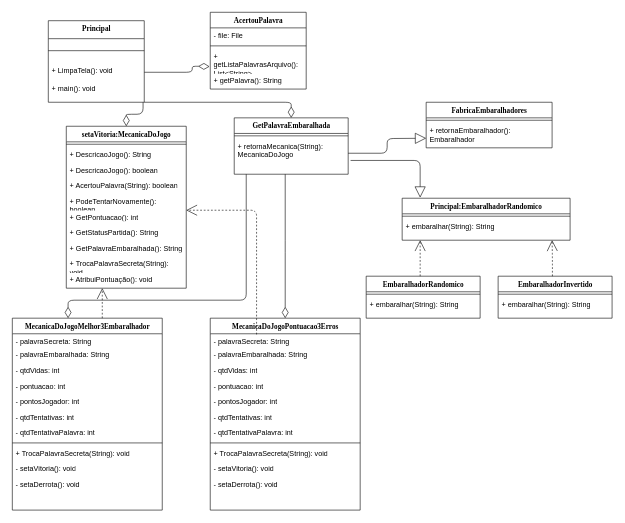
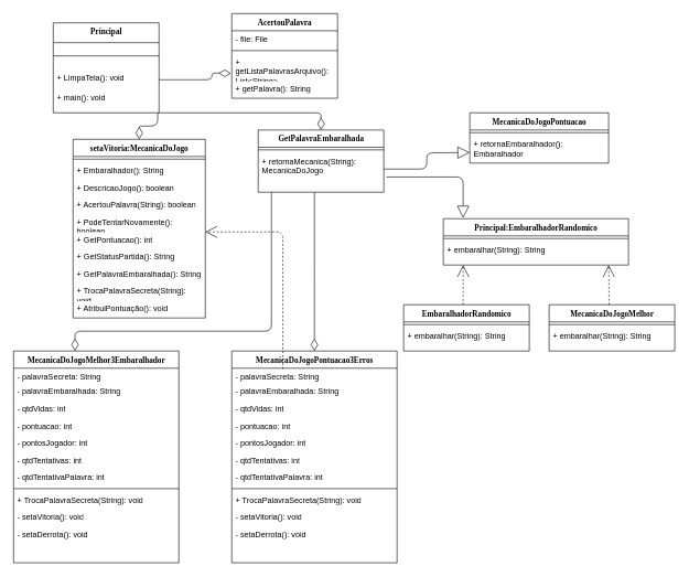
- <mxCell id="10" value="FabricaEmbaralhadores" style="swimlane;html=1;fontStyle=1;align=center;verticalAlign=top;childLayout=stackLayout;horizontal=1;startSize=26;horizontalStack=0;resizeParent=1;resizeLast=0;collapsible=1;marginBottom=0;swimlaneFillColor=#ffffff;rounded=0;shadow=0;comic=0;labelBackgroundColor=none;strokeWidth=1;fillColor=none;fontFamily=Verdana;fontSize=12" parent="1" vertex="1"><mxGeometry x="710" y="170" width="210" height="76" as="geometry" /></mxCell>
+ <mxCell id="10" value="MecanicaDoJogoPontuacao" style="swimlane;html=1;fontStyle=1;align=center;verticalAlign=top;childLayout=stackLayout;horizontal=1;startSize=26;horizontalStack=0;resizeParent=1;resizeLast=0;collapsible=1;marginBottom=0;swimlaneFillColor=#ffffff;rounded=0;shadow=0;comic=0;labelBackgroundColor=none;strokeWidth=1;fillColor=none;fontFamily=Verdana;fontSize=12" parent="1" vertex="1"><mxGeometry x="710" y="170" width="210" height="76" as="geometry" /></mxCell>
- <mxCell id="50" value="+ DescricaoJogo(): String" style="text;html=1;strokeColor=none;fillColor=none;align=left;verticalAlign=top;spacingLeft=4;spacingRight=4;whiteSpace=wrap;overflow=hidden;rotatable=0;points=[[0,0.5],[1,0.5]];portConstraint=eastwest;" vertex="1" parent="48"><mxGeometry y="34" width="200" height="26" as="geometry" /></mxCell>
+ <mxCell id="50" value="+ Embaralhador(): String" style="text;html=1;strokeColor=none;fillColor=none;align=left;verticalAlign=top;spacingLeft=4;spacingRight=4;whiteSpace=wrap;overflow=hidden;rotatable=0;points=[[0,0.5],[1,0.5]];portConstraint=eastwest;" vertex="1" parent="48"><mxGeometry y="34" width="200" height="26" as="geometry" /></mxCell>
- <mxCell id="63" value="EmbaralhadorInvertido" style="swimlane;html=1;fontStyle=1;align=center;verticalAlign=top;childLayout=stackLayout;horizontal=1;startSize=26;horizontalStack=0;resizeParent=1;resizeLast=0;collapsible=1;marginBottom=0;swimlaneFillColor=#ffffff;rounded=0;shadow=0;comic=0;labelBackgroundColor=none;strokeWidth=1;fillColor=none;fontFamily=Verdana;fontSize=12" vertex="1" parent="1"><mxGeometry x="830" y="460" width="190" height="70" as="geometry" /></mxCell>
+ <mxCell id="63" value="MecanicaDoJogoMelhor" style="swimlane;html=1;fontStyle=1;align=center;verticalAlign=top;childLayout=stackLayout;horizontal=1;startSize=26;horizontalStack=0;resizeParent=1;resizeLast=0;collapsible=1;marginBottom=0;swimlaneFillColor=#ffffff;rounded=0;shadow=0;comic=0;labelBackgroundColor=none;strokeWidth=1;fillColor=none;fontFamily=Verdana;fontSize=12" vertex="1" parent="1"><mxGeometry x="830" y="460" width="190" height="70" as="geometry" /></mxCell>
- <mxCell id="59" style="edgeStyle=elbowEdgeStyle;html=1;labelBackgroundColor=none;startFill=0;startSize=8;endArrow=open;endFill=0;endSize=16;fontFamily=Verdana;fontSize=12;elbow=vertical;dashed=1;entryX=0.3;entryY=1.077;entryDx=0;entryDy=0;entryPerimeter=0;" edge="1" parent="1" source="35" target="58"><mxGeometry relative="1" as="geometry"><mxPoint x="115" y="776" as="sourcePoint" /><mxPoint x="170" y="560" as="targetPoint" /><Array as="points"><mxPoint x="160" y="600" /><mxPoint x="260" y="840" /></Array></mxGeometry></mxCell>
